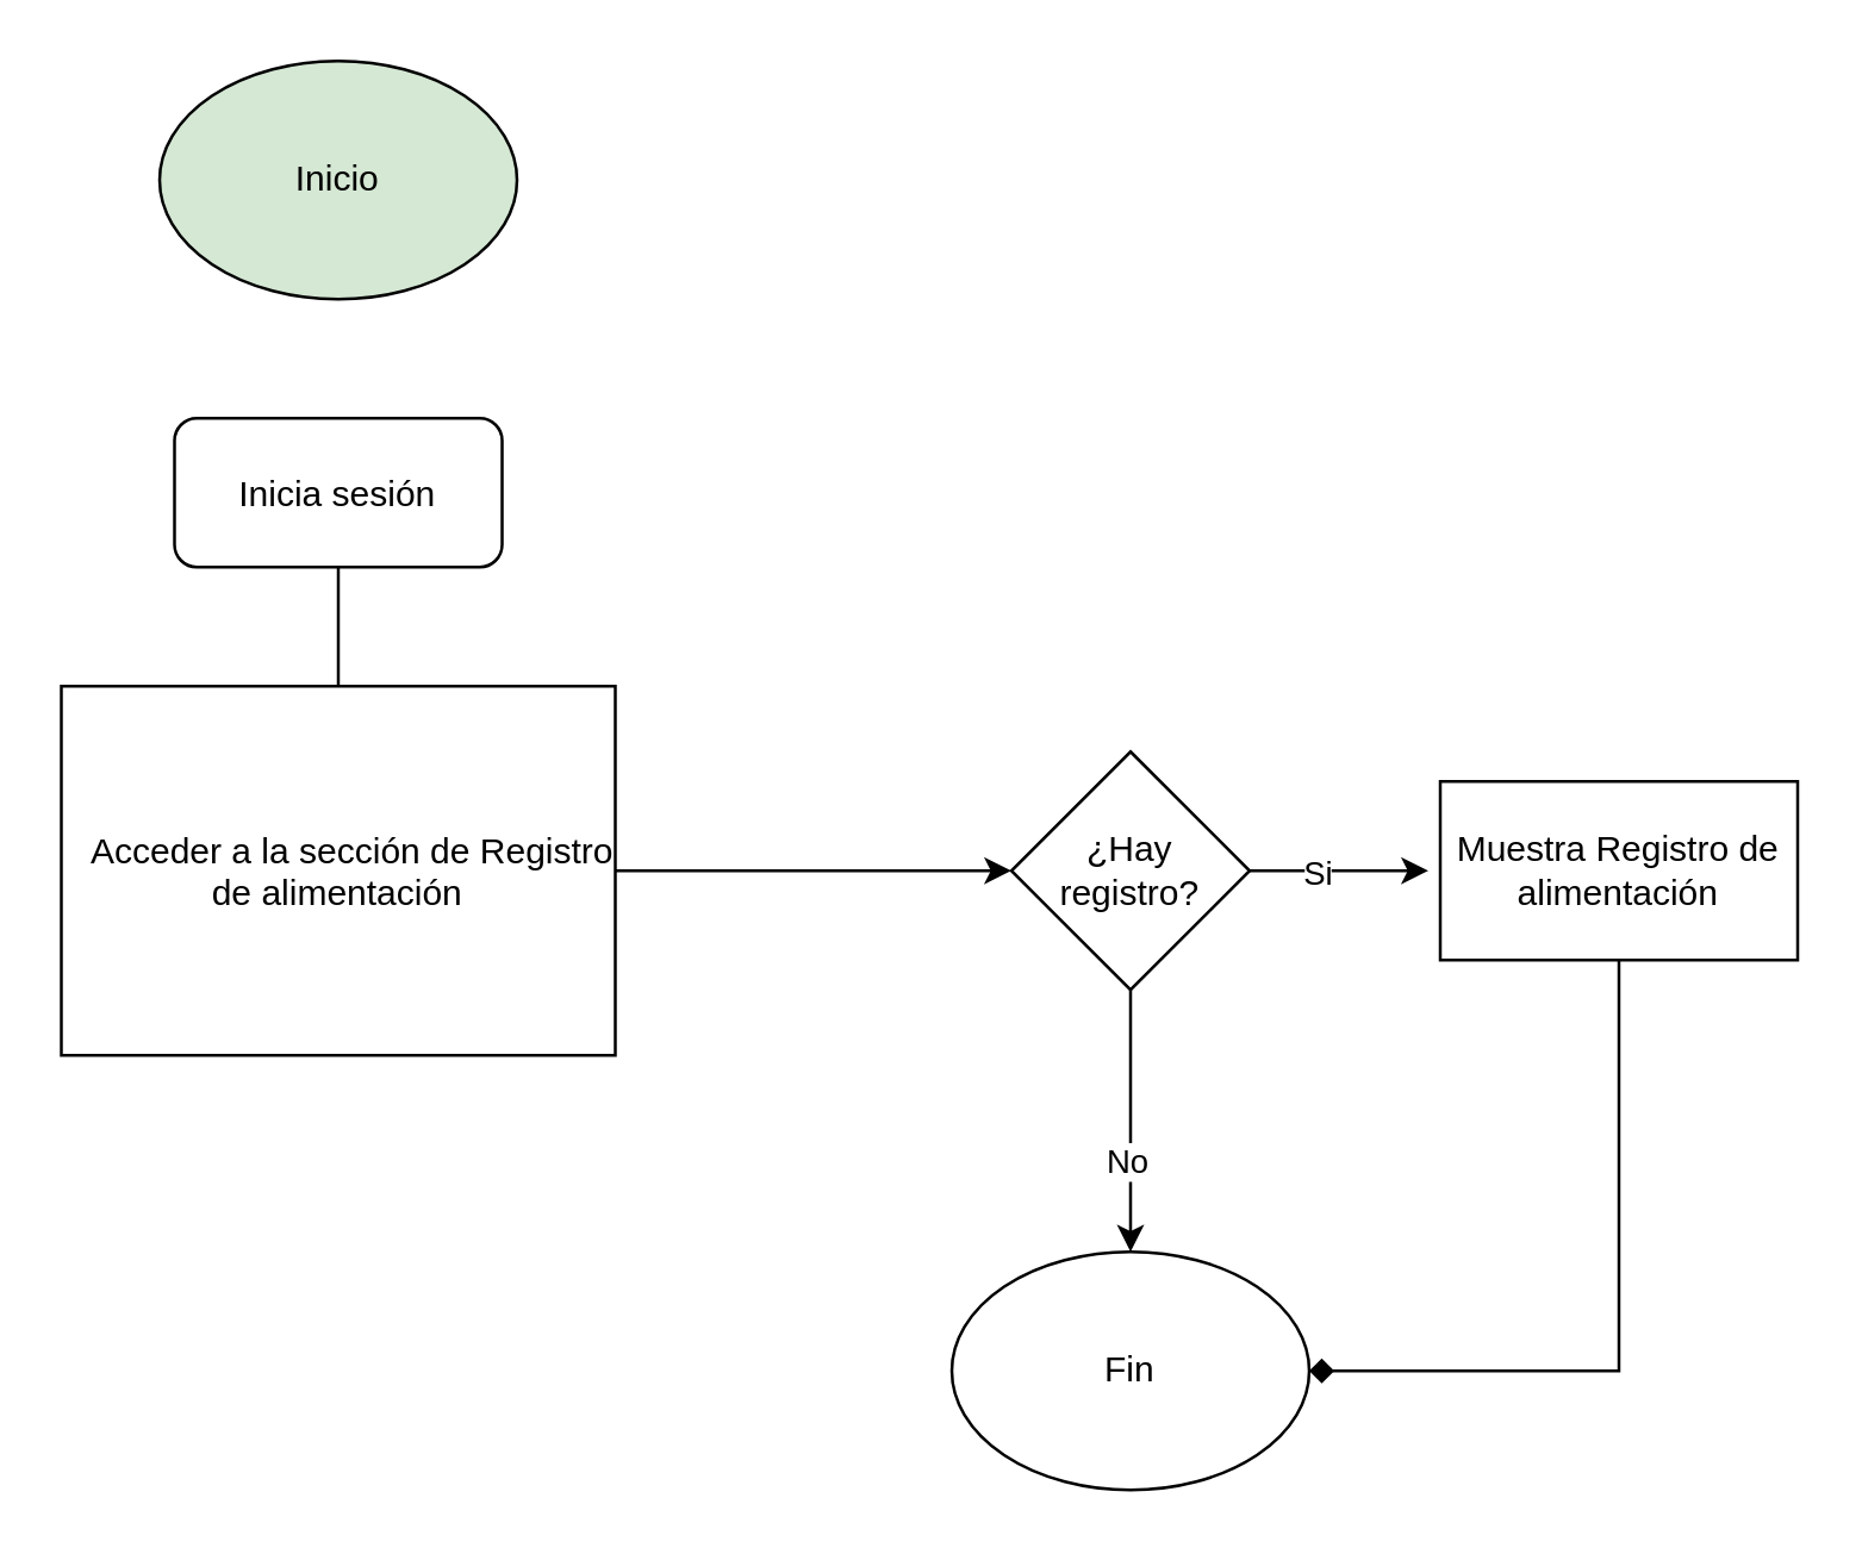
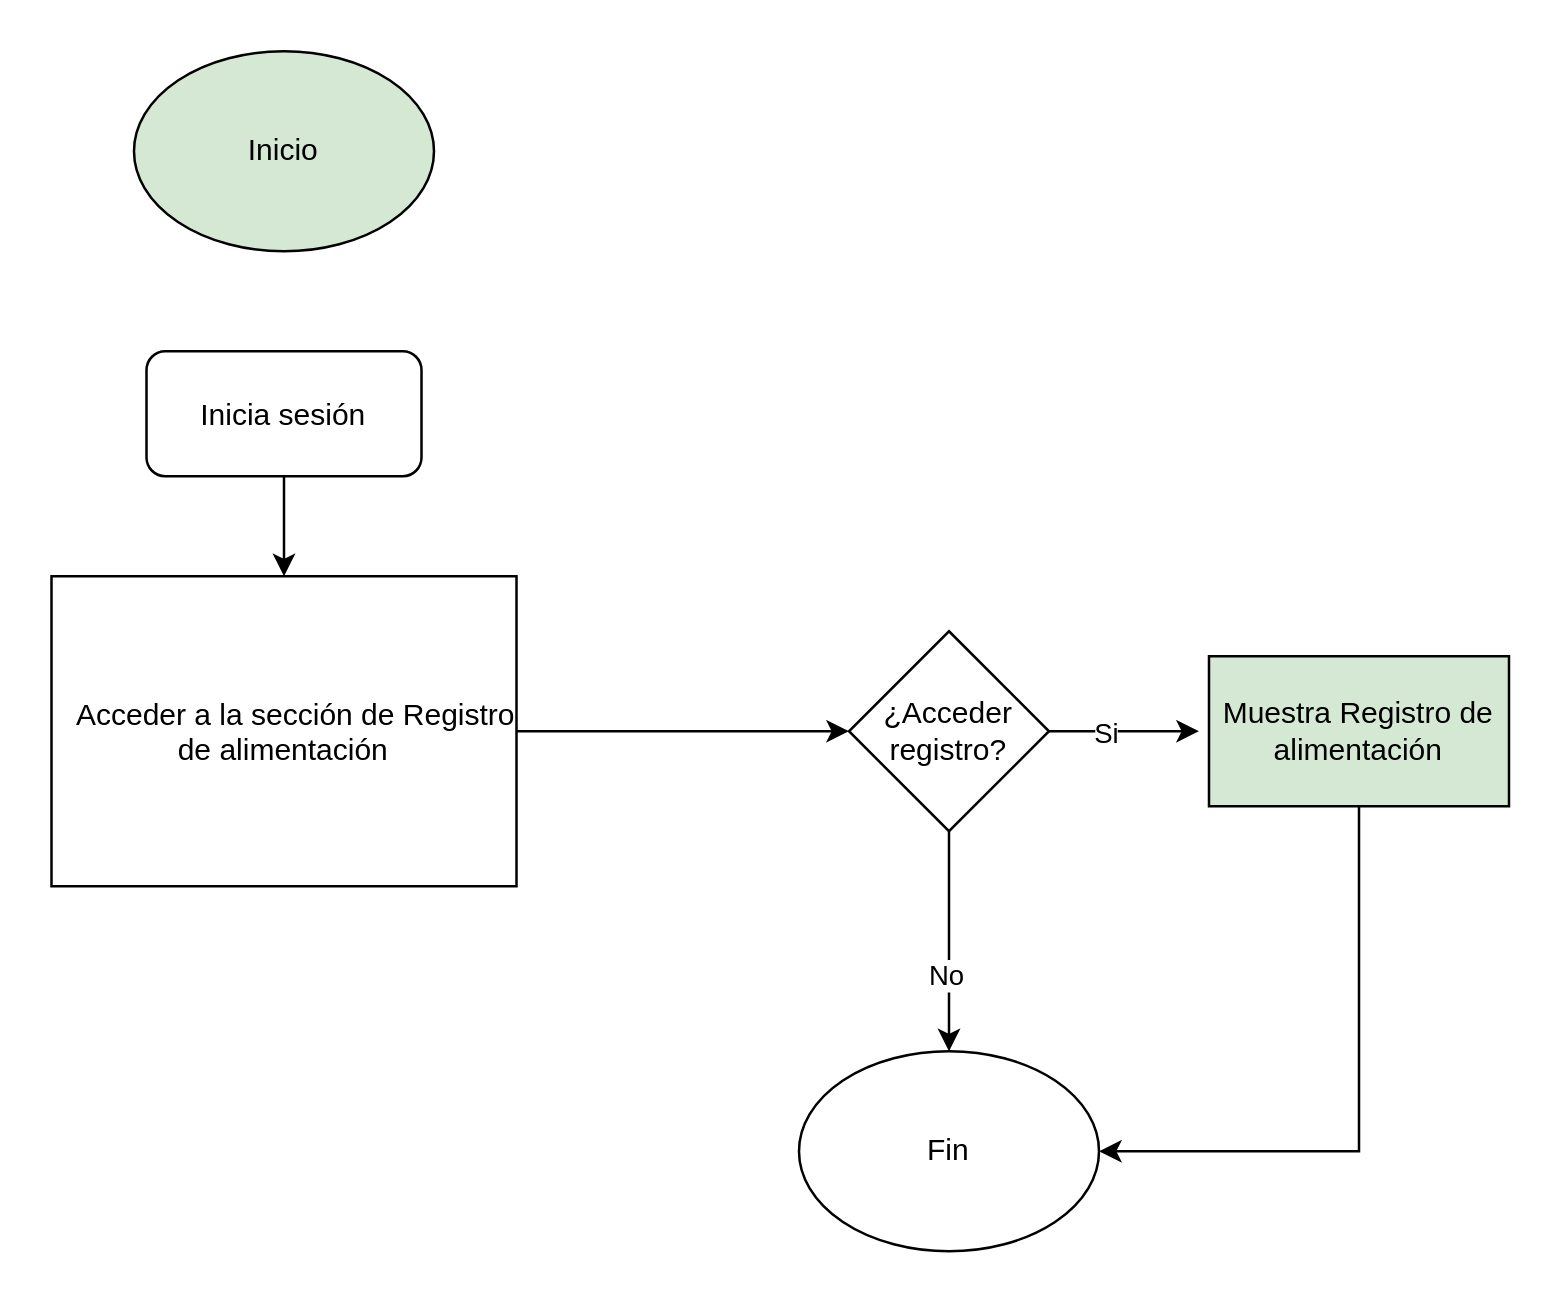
- <mxCell id="3" style="edgeStyle=orthogonalEdgeStyle;rounded=0;orthogonalLoop=1;jettySize=auto;html=1;entryX=0.5;entryY=0;entryDx=0;entryDy=0;endArrow=none;" edge="1" parent="1" source="4" target="6"><mxGeometry relative="1" as="geometry" /></mxCell>
+ <mxCell id="3" style="edgeStyle=orthogonalEdgeStyle;rounded=0;orthogonalLoop=1;jettySize=auto;html=1;entryX=0.5;entryY=0;entryDx=0;entryDy=0;" edge="1" parent="1" source="4" target="6"><mxGeometry relative="1" as="geometry" /></mxCell>
- <mxCell id="11" value="¿Hay registro?" style="rhombus;whiteSpace=wrap;html=1;" vertex="1" parent="1"><mxGeometry x="339" y="252" width="80" height="80" as="geometry" /></mxCell>
+ <mxCell id="11" value="¿Acceder registro?" style="rhombus;whiteSpace=wrap;html=1;" vertex="1" parent="1"><mxGeometry x="339" y="252" width="80" height="80" as="geometry" /></mxCell>
- <mxCell id="13" value="Muestra Registro de alimentación" style="rounded=0;whiteSpace=wrap;html=1;" vertex="1" parent="1"><mxGeometry x="483" y="262" width="120" height="60" as="geometry" /></mxCell>
+ <mxCell id="13" value="Muestra Registro de alimentación" style="rounded=0;whiteSpace=wrap;html=1;fillColor=#d5e8d4;" vertex="1" parent="1"><mxGeometry x="483" y="262" width="120" height="60" as="geometry" /></mxCell>
- <mxCell id="12" style="edgeStyle=orthogonalEdgeStyle;rounded=0;orthogonalLoop=1;jettySize=auto;html=1;entryX=1;entryY=0.5;entryDx=0;entryDy=0;exitX=0.5;exitY=1;exitDx=0;exitDy=0;endArrow=diamond;" edge="1" parent="1" source="13" target="14"><mxGeometry relative="1" as="geometry"><mxPoint x="543" y="500" as="targetPoint" /><Array as="points"><mxPoint x="543" y="460" /></Array></mxGeometry></mxCell>
+ <mxCell id="12" style="edgeStyle=orthogonalEdgeStyle;rounded=0;orthogonalLoop=1;jettySize=auto;html=1;entryX=1;entryY=0.5;entryDx=0;entryDy=0;exitX=0.5;exitY=1;exitDx=0;exitDy=0;" edge="1" parent="1" source="13" target="14"><mxGeometry relative="1" as="geometry"><mxPoint x="543" y="500" as="targetPoint" /><Array as="points"><mxPoint x="543" y="460" /></Array></mxGeometry></mxCell>
